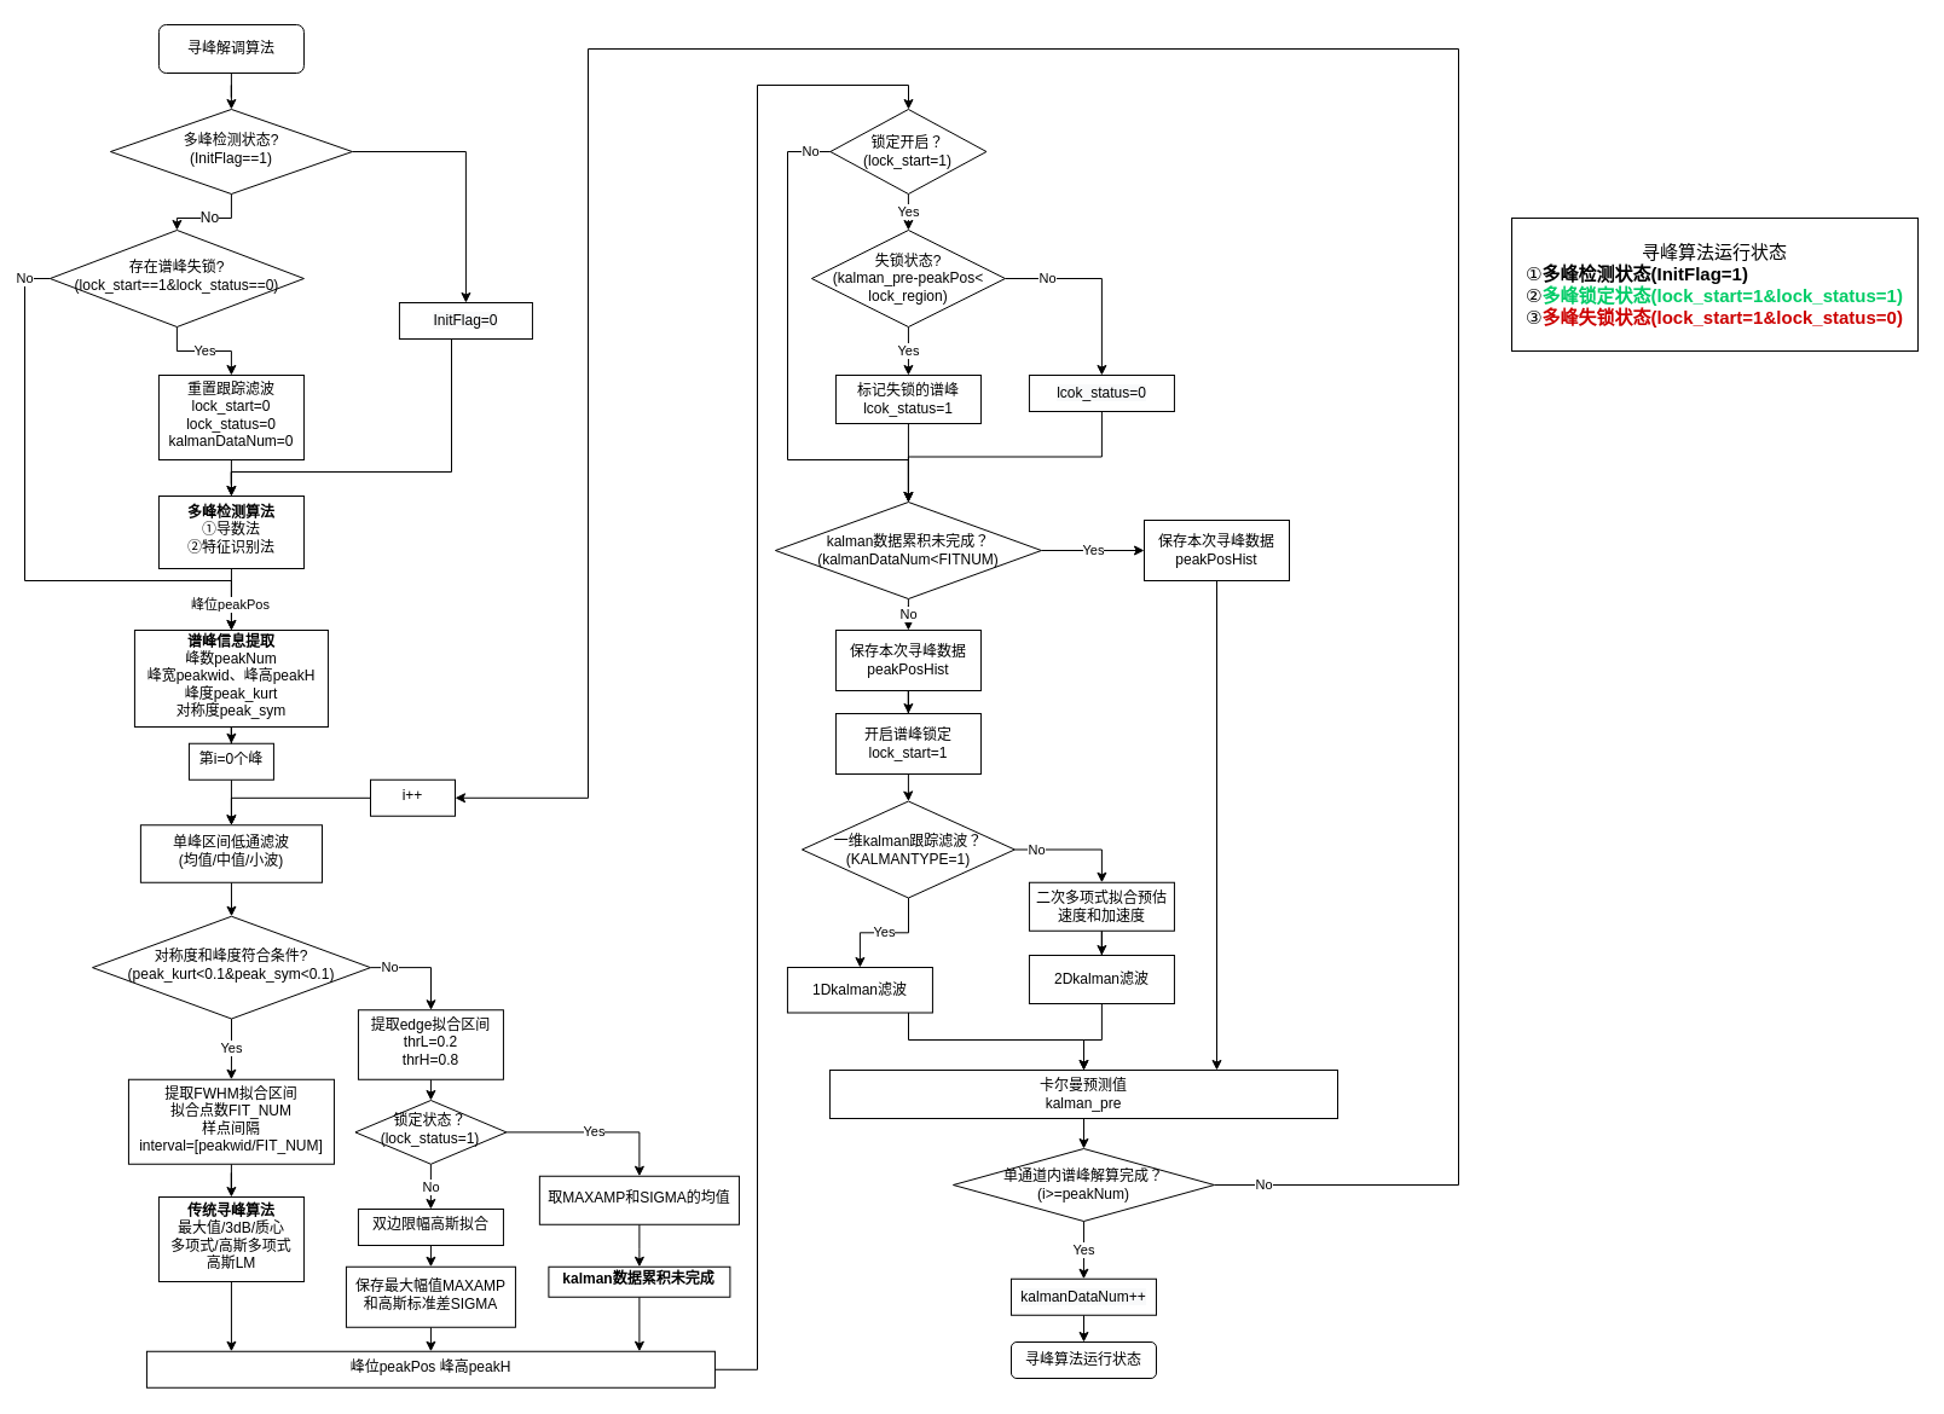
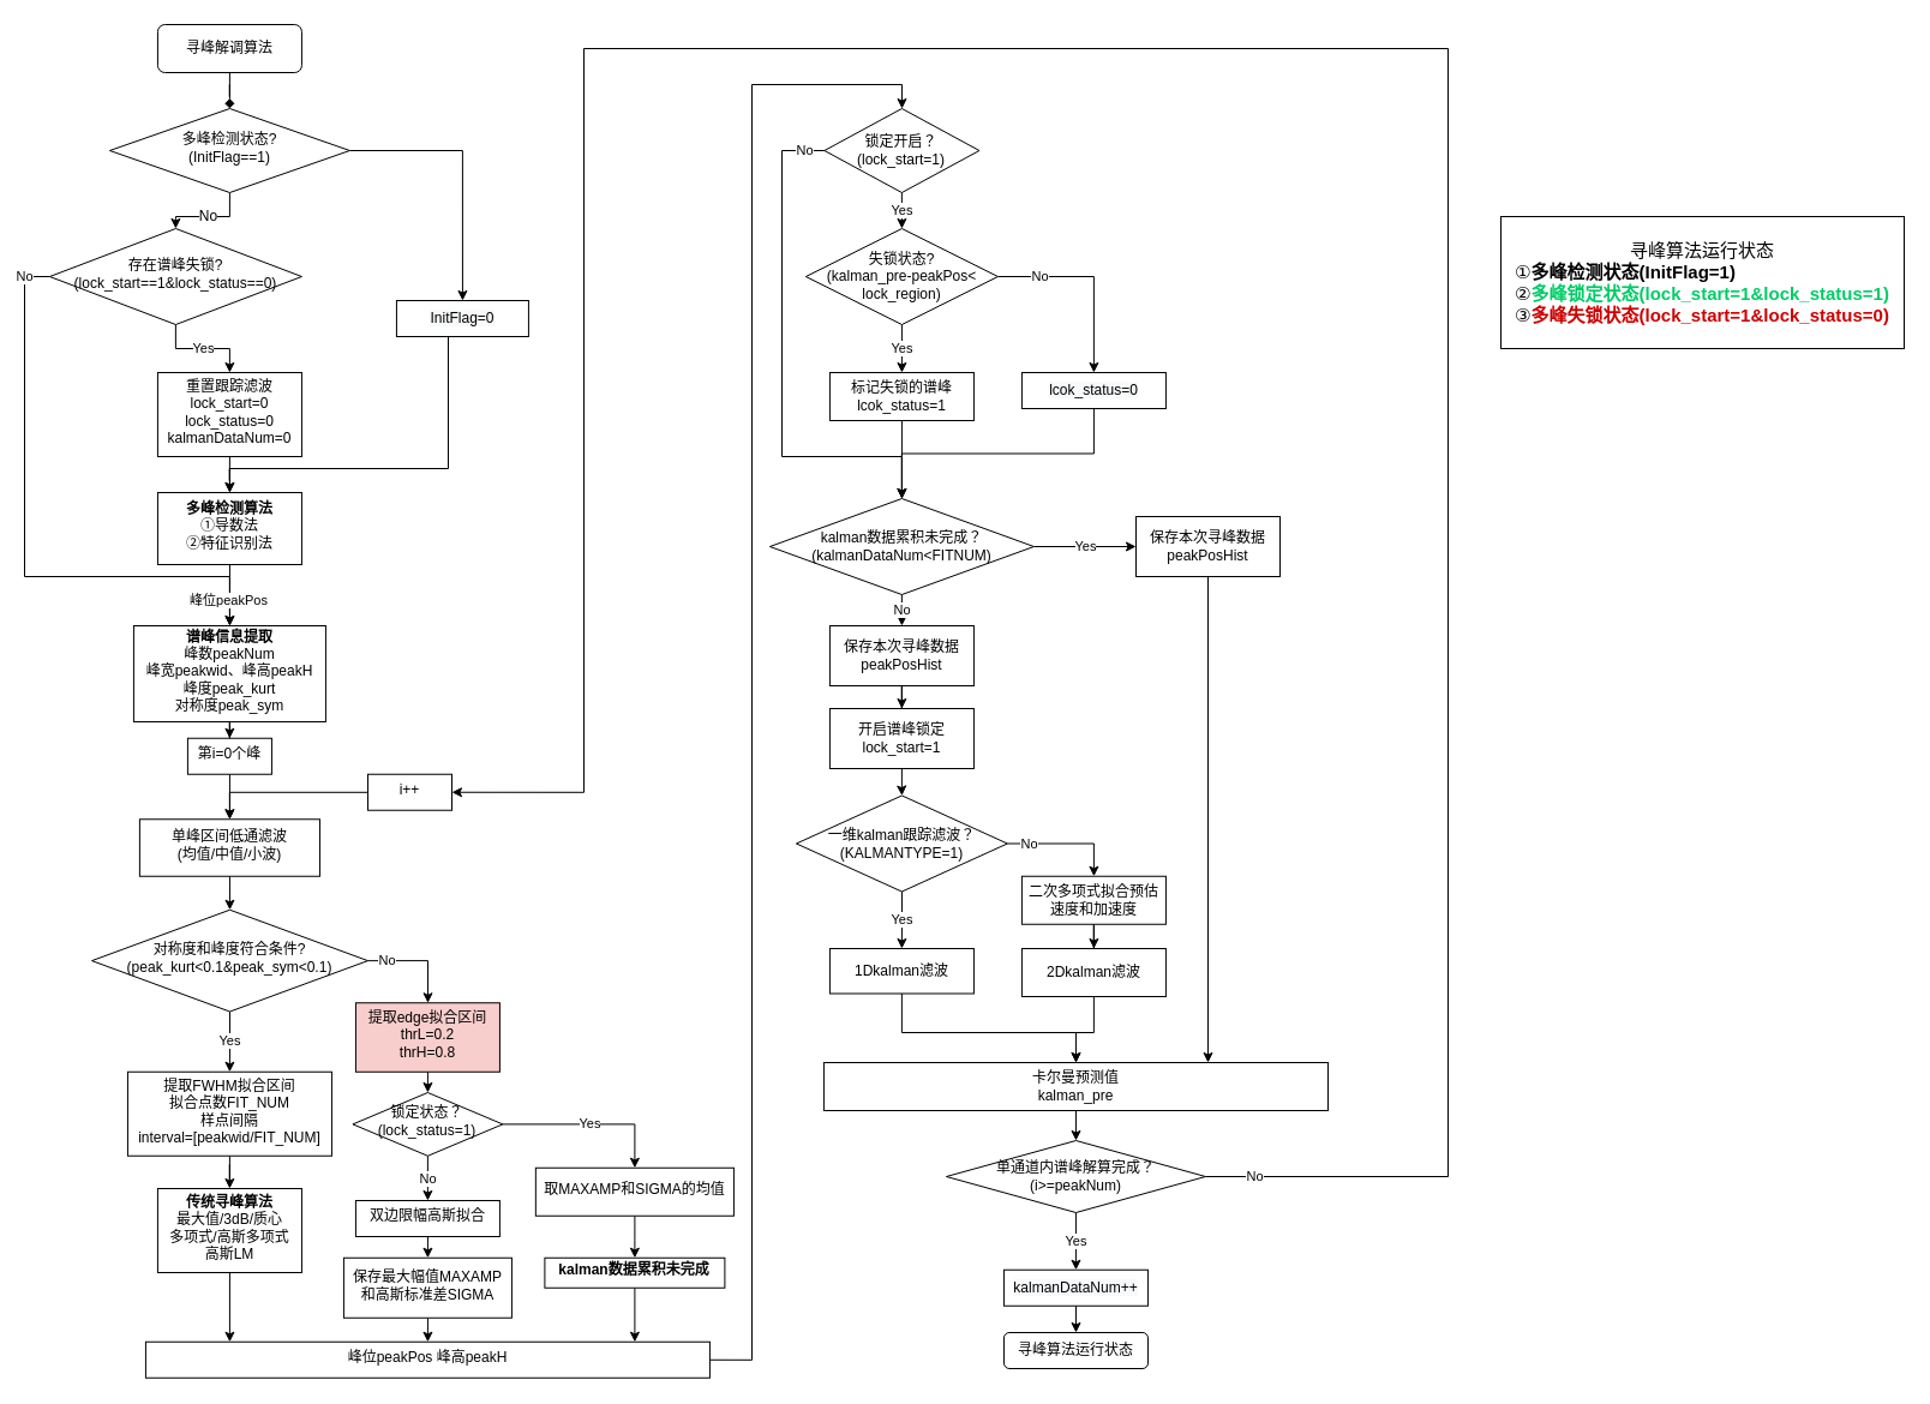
- <mxCell id="2" value="" style="edgeStyle=orthogonalEdgeStyle;rounded=0;orthogonalLoop=1;jettySize=auto;html=1;fontSize=15;fontColor=#CC0000;" parent="1" source="3" target="80" edge="1"><mxGeometry relative="1" as="geometry" /></mxCell>
+ <mxCell id="2" value="" style="edgeStyle=orthogonalEdgeStyle;rounded=0;orthogonalLoop=1;jettySize=auto;html=1;fontSize=15;fontColor=#CC0000;endArrow=diamond;" parent="1" source="3" target="80" edge="1"><mxGeometry relative="1" as="geometry" /></mxCell>
- <mxCell id="55" value="1Dkalman滤波" style="whiteSpace=wrap;html=1;" parent="1" vertex="1"><mxGeometry x="650.93" y="800" width="120" height="37.5" as="geometry" /></mxCell>
+ <mxCell id="55" value="1Dkalman滤波" style="whiteSpace=wrap;html=1;" parent="1" vertex="1"><mxGeometry x="690.93" y="790" width="120" height="37.5" as="geometry" /></mxCell>
- <mxCell id="22" value="提取edge拟合区间&lt;br&gt;thrL=0.2&lt;br&gt;thrH=0.8" style="whiteSpace=wrap;html=1;shadow=0;strokeWidth=1;spacing=6;spacingTop=-4;" parent="1" vertex="1"><mxGeometry x="295.93" y="835.25" width="120" height="57.5" as="geometry" /></mxCell>
+ <mxCell id="22" value="提取edge拟合区间&lt;br&gt;thrL=0.2&lt;br&gt;thrH=0.8" style="whiteSpace=wrap;html=1;shadow=0;strokeWidth=1;spacing=6;spacingTop=-4;fillColor=#f8cecc;" parent="1" vertex="1"><mxGeometry x="295.93" y="835.25" width="120" height="57.5" as="geometry" /></mxCell>
